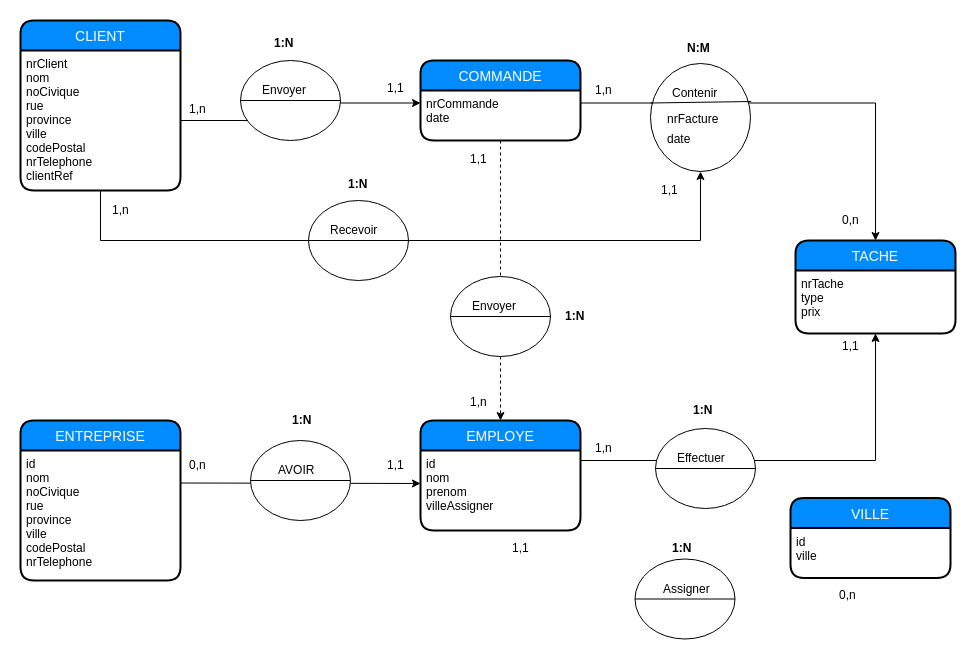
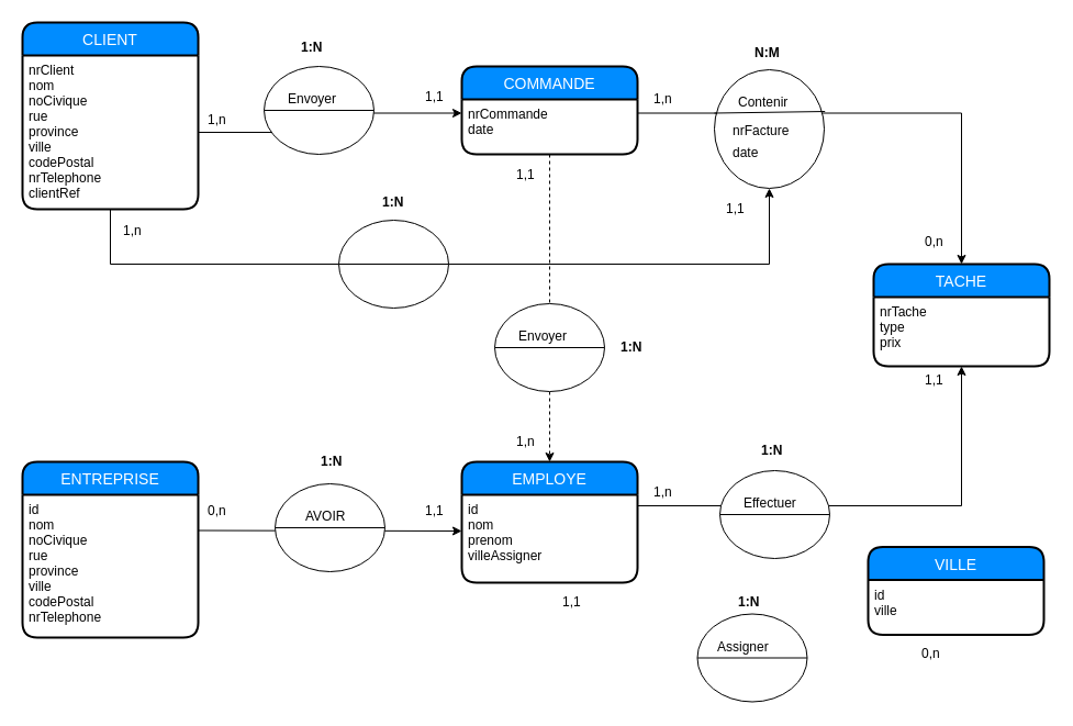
- <mxCell id="30" value="Recevoir" style="text;html=1;resizable=0;points=[];autosize=1;align=left;verticalAlign=top;spacingTop=-4;" vertex="1" parent="1"><mxGeometry x="328" y="220" width="60" height="20" as="geometry" /></mxCell>
- <mxCell id="52" value="Assigner" style="text;html=1;resizable=0;points=[];autosize=1;align=left;verticalAlign=top;spacingTop=-4;" vertex="1" parent="1"><mxGeometry x="660.5" y="578.5" width="60" height="20" as="geometry" /></mxCell>
+ <mxCell id="52" value="Assigner" style="text;html=1;resizable=0;points=[];autosize=1;align=left;verticalAlign=top;spacingTop=-4;" vertex="1" parent="1"><mxGeometry x="650.5" y="578.5" width="60" height="20" as="geometry" /></mxCell>
